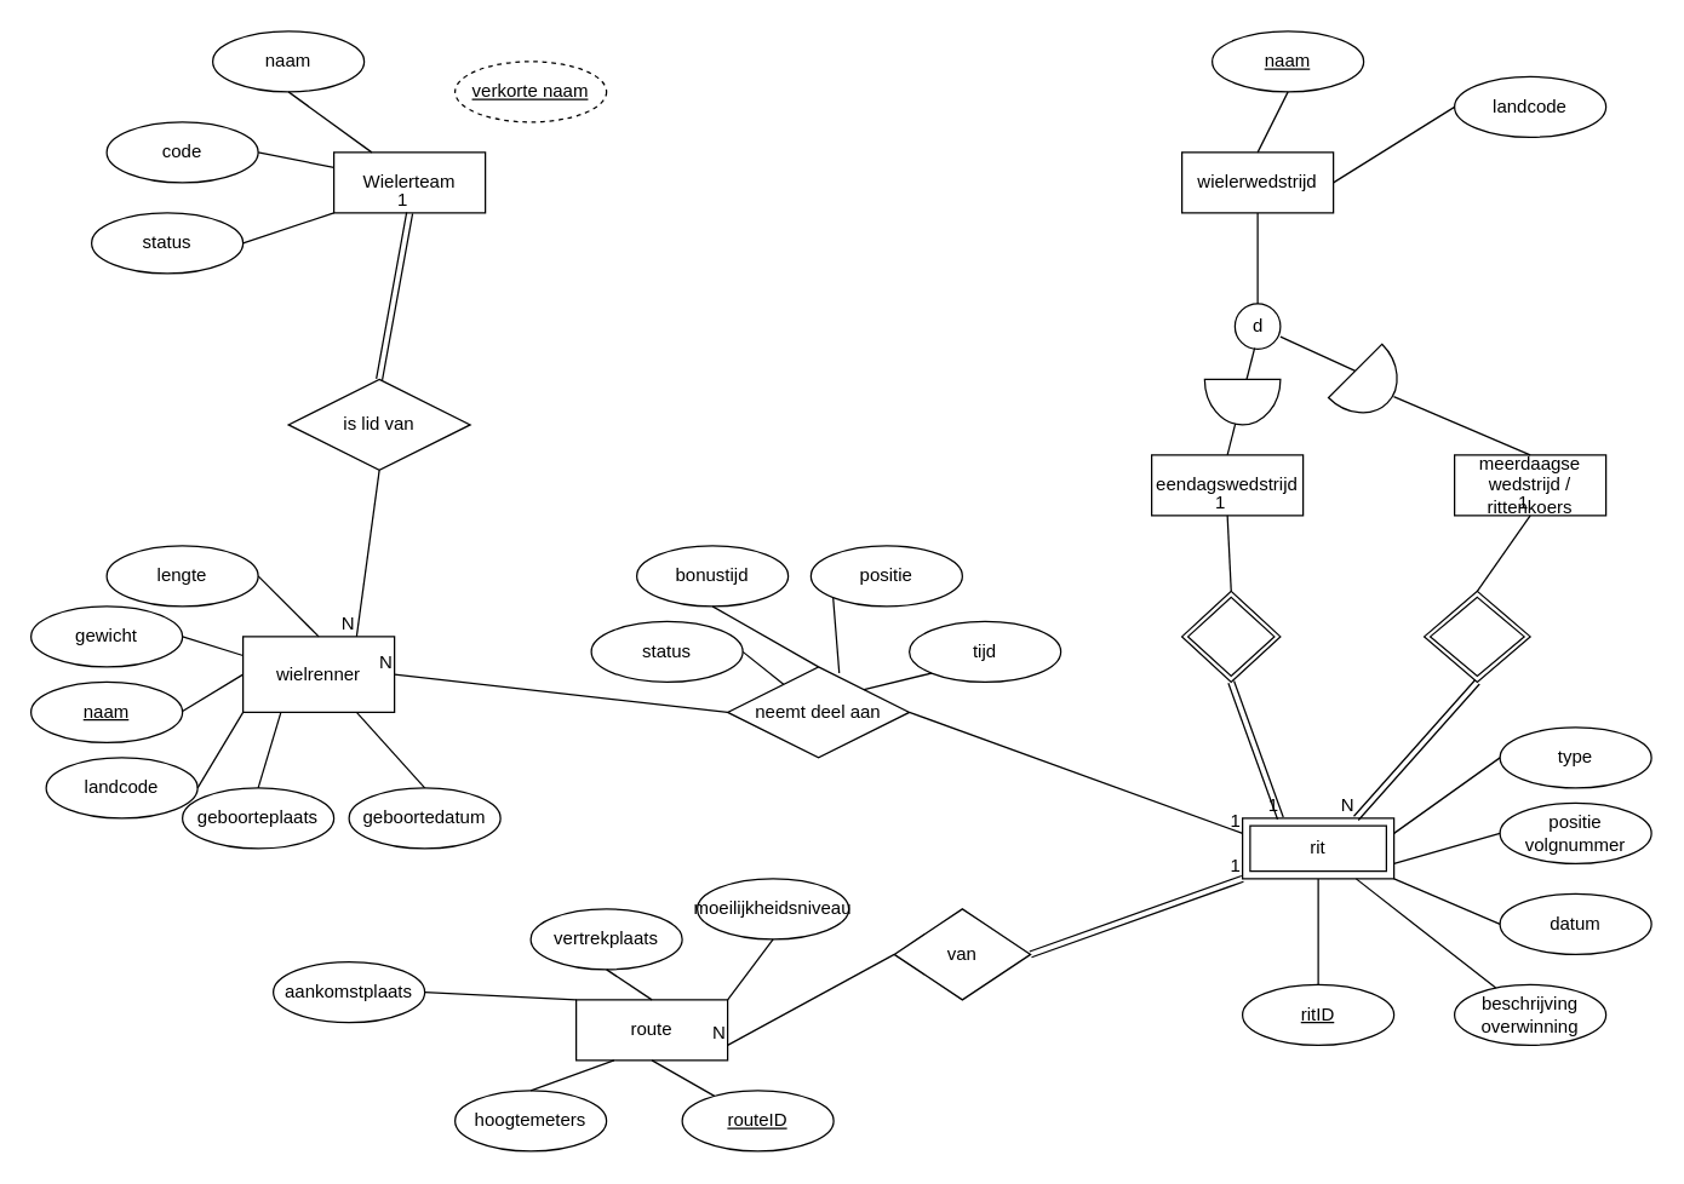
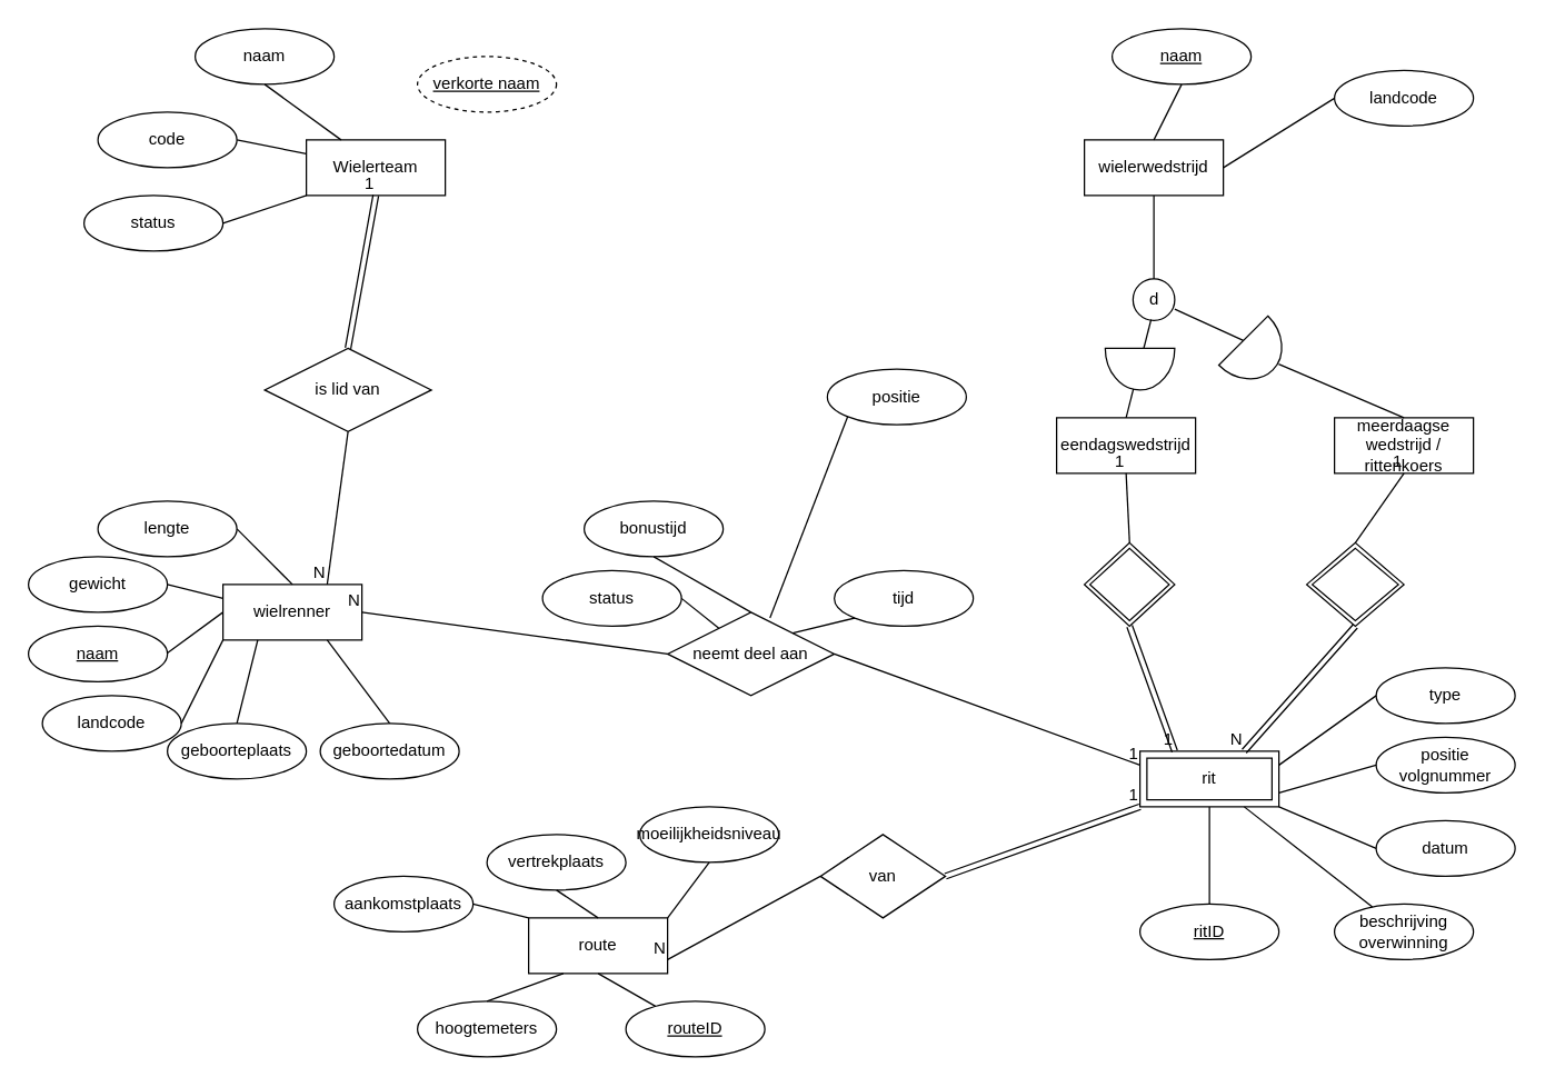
- <mxCell id="68" value="positie" style="ellipse;whiteSpace=wrap;html=1;align=center;" vertex="1" parent="1"><mxGeometry x="535" y="360" width="100" height="40" as="geometry" /></mxCell>
+ <mxCell id="68" value="positie" style="ellipse;whiteSpace=wrap;html=1;align=center;" vertex="1" parent="1"><mxGeometry x="595" y="265" width="100" height="40" as="geometry" /></mxCell>
- <mxCell id="4" value="wielrenner" style="whiteSpace=wrap;html=1;align=center;" vertex="1" parent="1"><mxGeometry x="160" y="420" width="100" height="50" as="geometry" /></mxCell>
+ <mxCell id="4" value="wielrenner" style="whiteSpace=wrap;html=1;align=center;" vertex="1" parent="1"><mxGeometry x="160" y="420" width="100" height="40" as="geometry" /></mxCell>
- <mxCell id="83" value="aankomstplaats" style="ellipse;whiteSpace=wrap;html=1;align=center;" vertex="1" parent="1"><mxGeometry x="180" y="635" width="100" height="40" as="geometry" /></mxCell>
+ <mxCell id="83" value="aankomstplaats" style="ellipse;whiteSpace=wrap;html=1;align=center;" vertex="1" parent="1"><mxGeometry x="240" y="630" width="100" height="40" as="geometry" /></mxCell>
